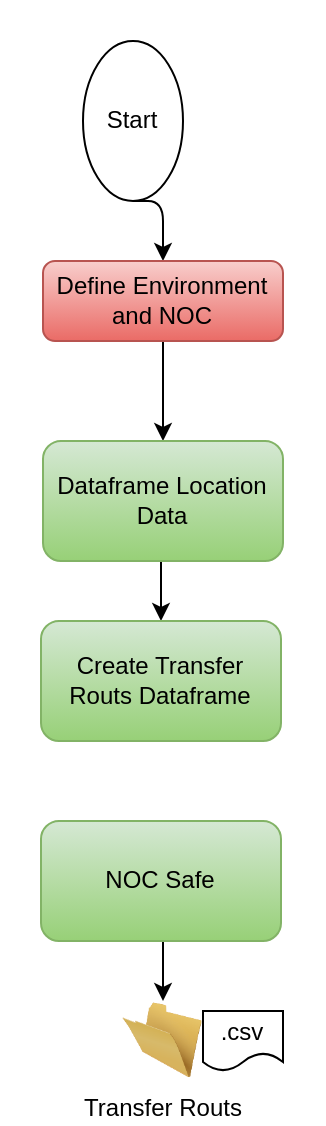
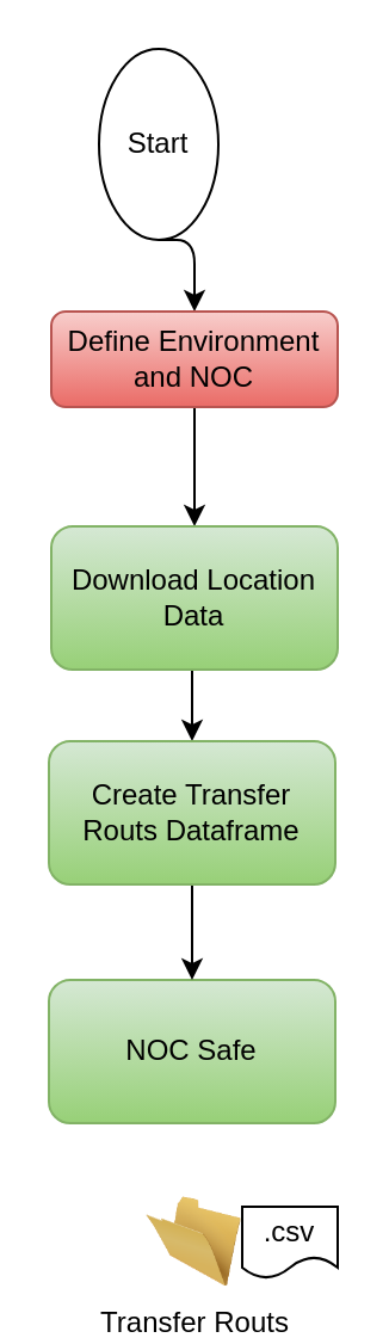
- <mxCell id="9" value="Dataframe Location Data" style="rounded=1;whiteSpace=wrap;html=1;fillColor=#d5e8d4;strokeColor=#82b366;gradientColor=#97d077;" parent="1" vertex="1"><mxGeometry x="21" y="220" width="120" height="60" as="geometry" /></mxCell>
+ <mxCell id="9" value="Download Location Data" style="rounded=1;whiteSpace=wrap;html=1;fillColor=#d5e8d4;strokeColor=#82b366;gradientColor=#97d077;" parent="1" vertex="1"><mxGeometry x="21" y="220" width="120" height="60" as="geometry" /></mxCell>
+ <mxCell id="10" style="edgeStyle=orthogonalEdgeStyle;rounded=0;orthogonalLoop=1;jettySize=auto;html=1;exitX=0.5;exitY=1;exitDx=0;exitDy=0;entryX=0.5;entryY=0;entryDx=0;entryDy=0;" edge="1" parent="1" source="11" target="5"><mxGeometry relative="1" as="geometry" /></mxCell>
- <mxCell id="4" style="edgeStyle=orthogonalEdgeStyle;rounded=0;orthogonalLoop=1;jettySize=auto;html=1;exitX=0.5;exitY=1;exitDx=0;exitDy=0;entryX=0.5;entryY=0;entryDx=0;entryDy=0;" edge="1" parent="1" source="5" target="2"><mxGeometry relative="1" as="geometry" /></mxCell>
